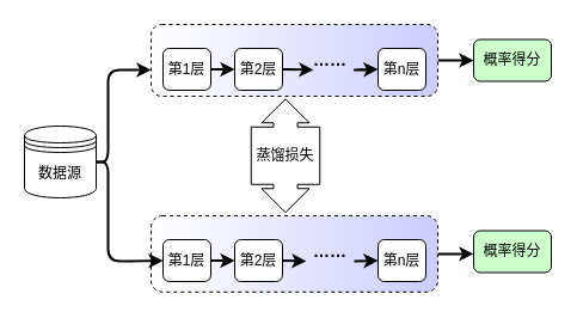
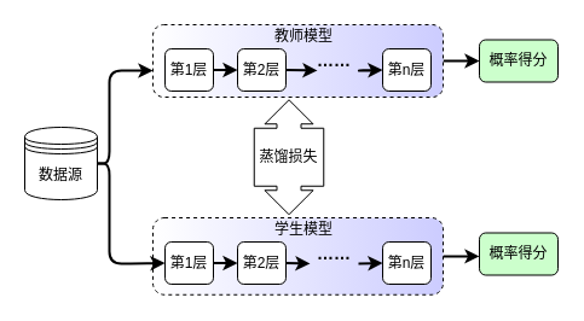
+ <mxCell id="21" value="教师模型" style="text;html=1;strokeColor=none;fillColor=none;align=center;verticalAlign=middle;whiteSpace=wrap;rounded=0;dashed=1;" vertex="1" parent="1"><mxGeometry x="196" y="20" width="110" height="20" as="geometry" /></mxCell>
+ <mxCell id="22" value="学生模型" style="text;html=1;strokeColor=none;fillColor=none;align=center;verticalAlign=middle;whiteSpace=wrap;rounded=0;dashed=1;" vertex="1" parent="1"><mxGeometry x="191" y="180" width="120" height="20" as="geometry" /></mxCell>
